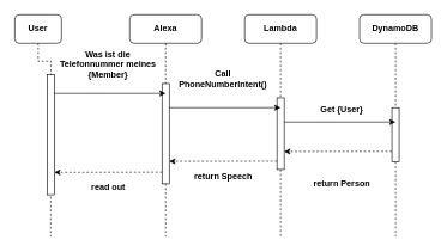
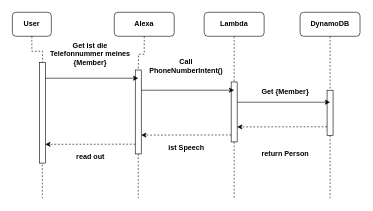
- <mxCell id="5" value="Alexa" style="rounded=1;whiteSpace=wrap;html=1;fontStyle=1" parent="1" vertex="1"><mxGeometry x="180" y="20" width="100" height="40" as="geometry" /></mxCell>
+ <mxCell id="5" value="Alexa" style="rounded=1;whiteSpace=wrap;html=1;fontStyle=1" parent="1" vertex="1"><mxGeometry x="190" y="20" width="100" height="40" as="geometry" /></mxCell>
- <mxCell id="11" value="Was ist die Telefonnummer meines {Member}" style="text;html=1;strokeColor=none;fillColor=none;align=center;verticalAlign=middle;whiteSpace=wrap;rounded=0;fontStyle=1" parent="1" vertex="1"><mxGeometry x="75" y="80" width="150" height="20" as="geometry" /></mxCell>
+ <mxCell id="11" value="Get ist die Telefonnummer meines {Member}" style="text;html=1;strokeColor=none;fillColor=none;align=center;verticalAlign=middle;whiteSpace=wrap;rounded=0;fontStyle=1" parent="1" vertex="1"><mxGeometry x="75" y="80" width="150" height="20" as="geometry" /></mxCell>
- <mxCell id="26" value="Get {User}" style="text;html=1;align=center;verticalAlign=middle;resizable=0;points=[];autosize=1;fontStyle=1" parent="1" vertex="1"><mxGeometry x="430" y="142" width="90" height="20" as="geometry" /></mxCell>
+ <mxCell id="26" value="Get {Member}" style="text;html=1;align=center;verticalAlign=middle;resizable=0;points=[];autosize=1;fontStyle=1" parent="1" vertex="1"><mxGeometry x="430" y="142" width="90" height="20" as="geometry" /></mxCell>
- <mxCell id="28" value="return Speech" style="text;html=1;align=center;verticalAlign=middle;resizable=0;points=[];autosize=1;fontStyle=1" parent="1" vertex="1"><mxGeometry x="260" y="236.25" width="100" height="20" as="geometry" /></mxCell>
+ <mxCell id="28" value="ist Speech" style="text;html=1;align=center;verticalAlign=middle;resizable=0;points=[];autosize=1;fontStyle=1" parent="1" vertex="1"><mxGeometry x="260" y="236.25" width="100" height="20" as="geometry" /></mxCell>
